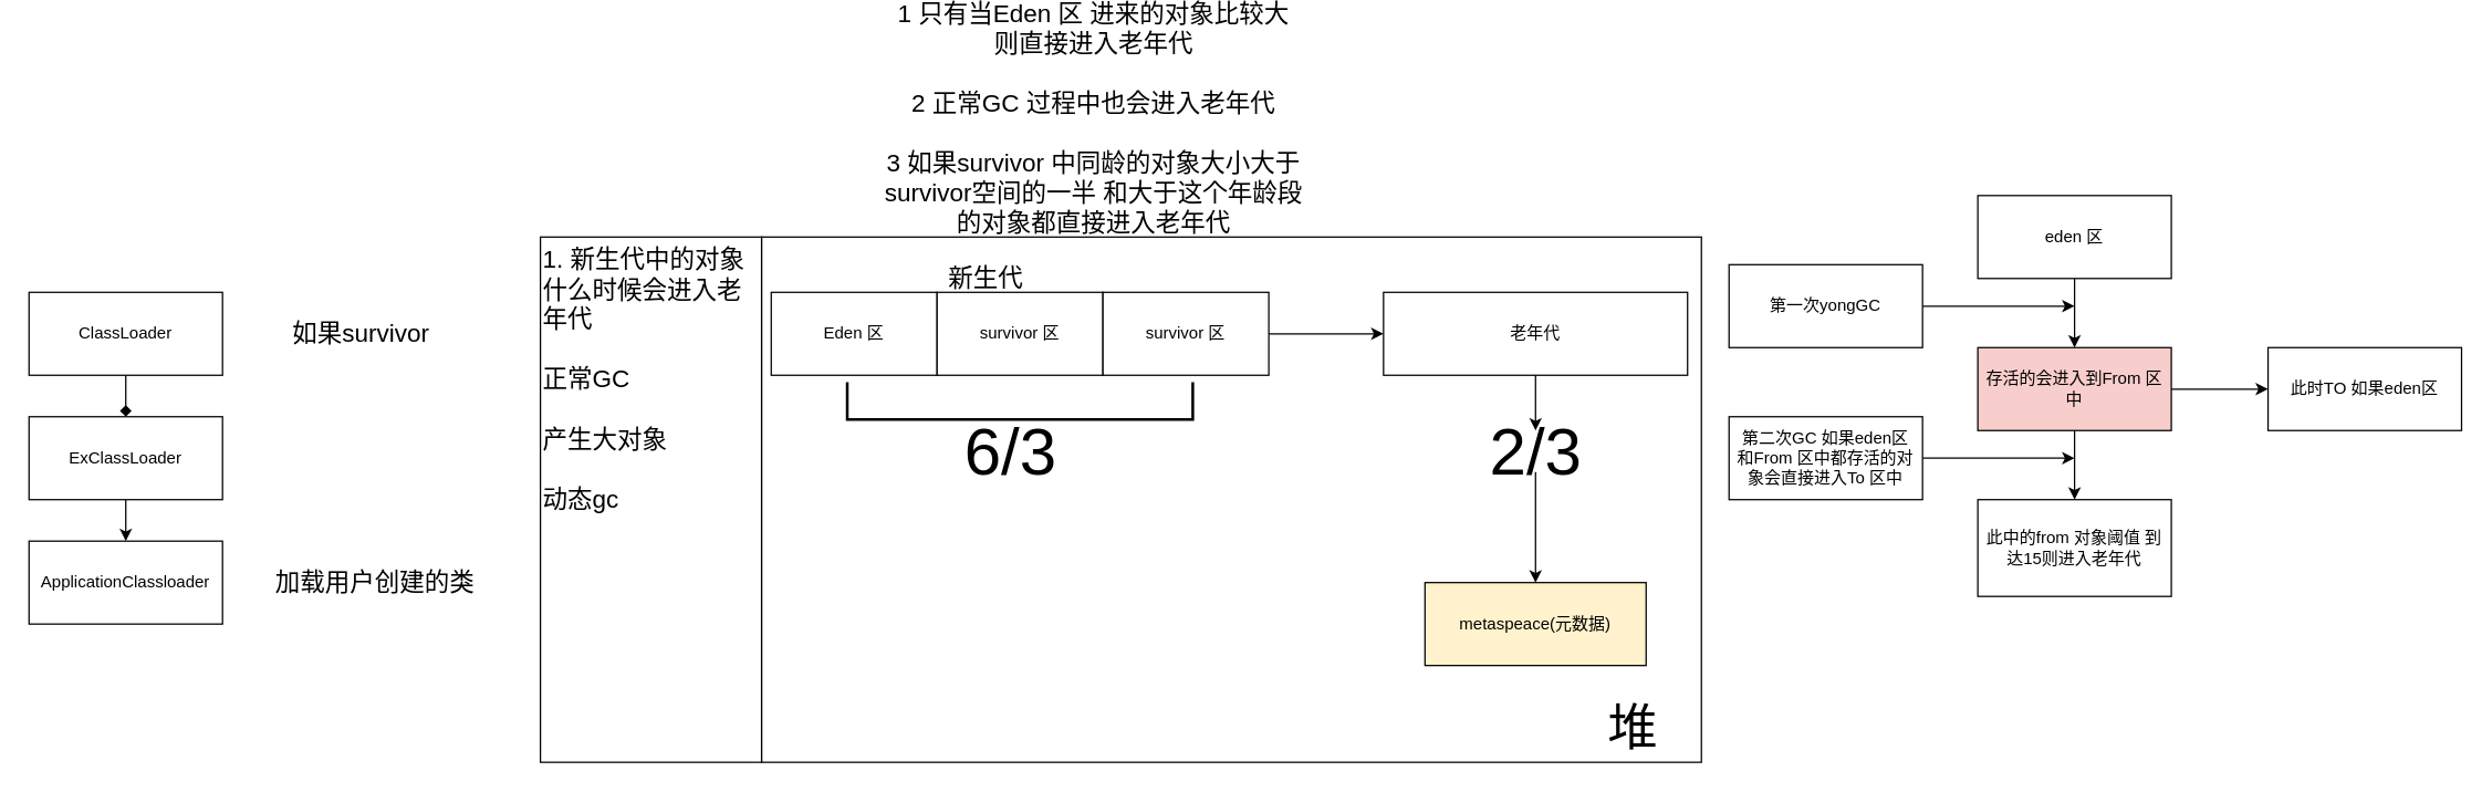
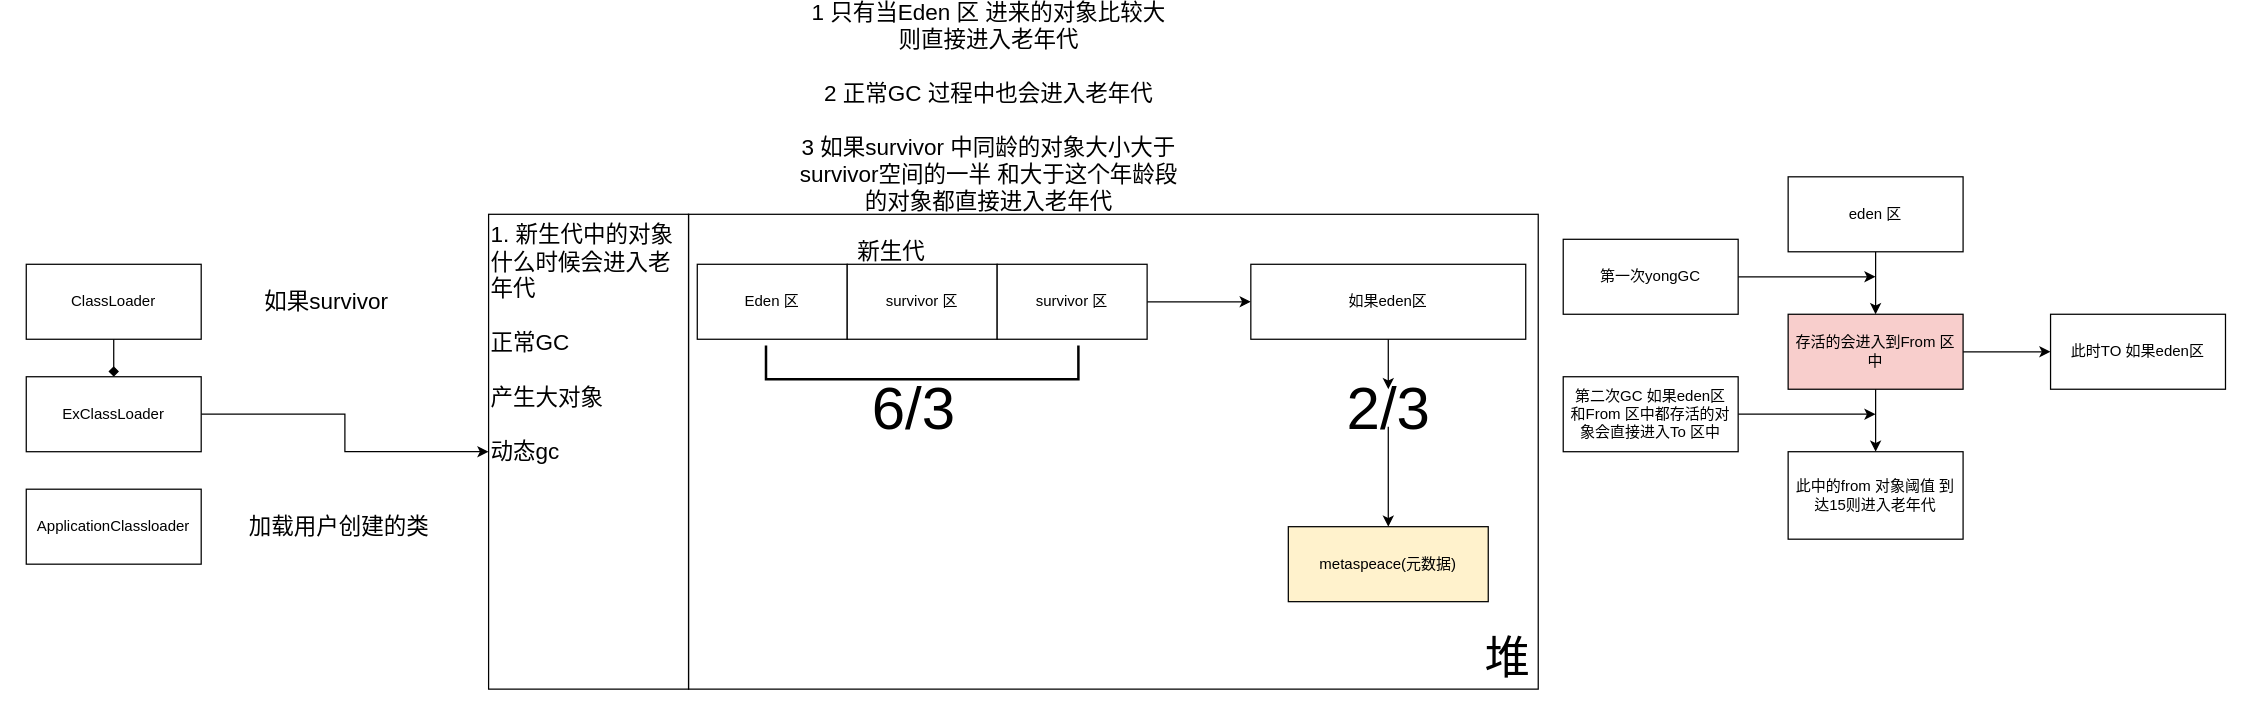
- <mxCell id="15" value="老年代" style="rounded=0;whiteSpace=wrap;html=1;" vertex="1" parent="1"><mxGeometry x="1000" y="210" width="220" height="60" as="geometry" /></mxCell>
+ <mxCell id="15" value="如果eden区" style="rounded=0;whiteSpace=wrap;html=1;" vertex="1" parent="1"><mxGeometry x="1000" y="210" width="220" height="60" as="geometry" /></mxCell>
- <mxCell id="5" value="" style="edgeStyle=orthogonalEdgeStyle;rounded=0;orthogonalLoop=1;jettySize=auto;html=1;" edge="1" parent="1" source="6" target="7"><mxGeometry relative="1" as="geometry" /></mxCell>
+ <mxCell id="5" value="" style="edgeStyle=orthogonalEdgeStyle;rounded=0;orthogonalLoop=1;jettySize=auto;html=1;" edge="1" parent="1" source="6" target="19"><mxGeometry relative="1" as="geometry" /></mxCell>
- <mxCell id="20" value="&lt;font style=&quot;font-size: 36px&quot;&gt;堆&lt;/font&gt;" style="text;html=1;align=center;verticalAlign=middle;resizable=0;points=[];autosize=1;" vertex="1" parent="1"><mxGeometry x="1155" y="510" width="50" height="30" as="geometry" /></mxCell>
+ <mxCell id="20" value="&lt;font style=&quot;font-size: 36px&quot;&gt;堆&lt;/font&gt;" style="text;html=1;align=center;verticalAlign=middle;resizable=0;points=[];autosize=1;" vertex="1" parent="1"><mxGeometry x="1180" y="510" width="50" height="30" as="geometry" /></mxCell>
